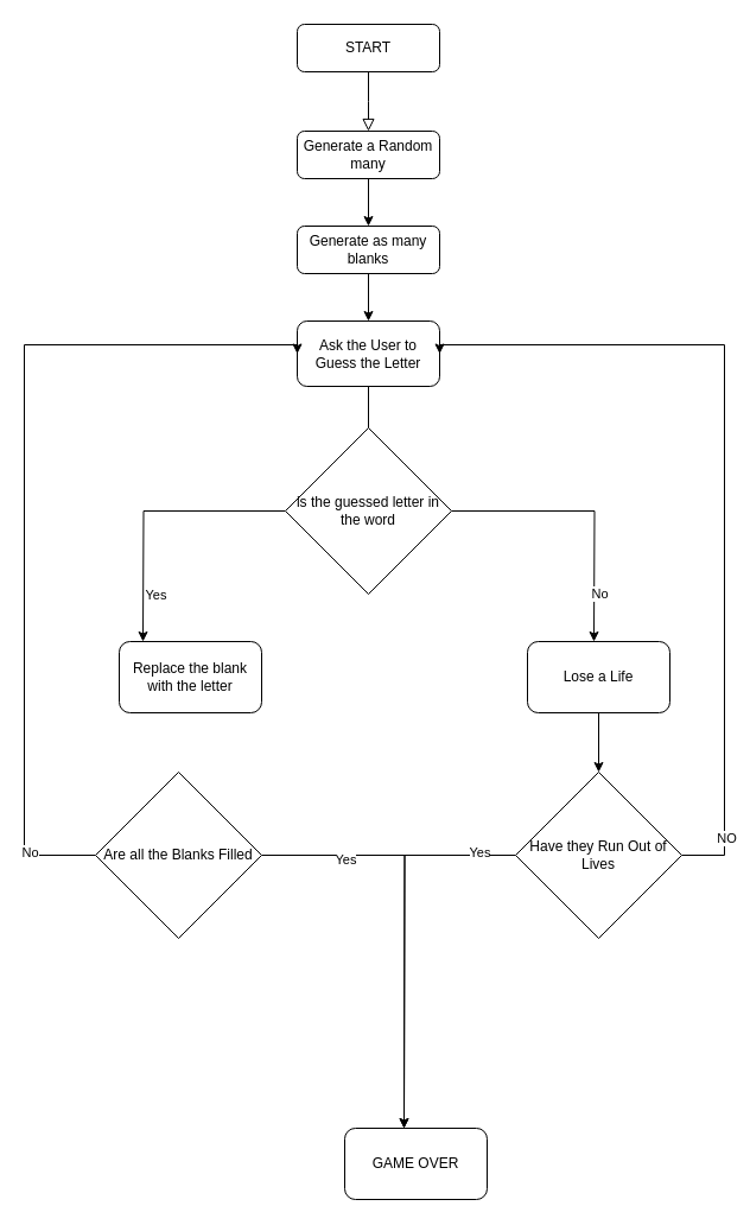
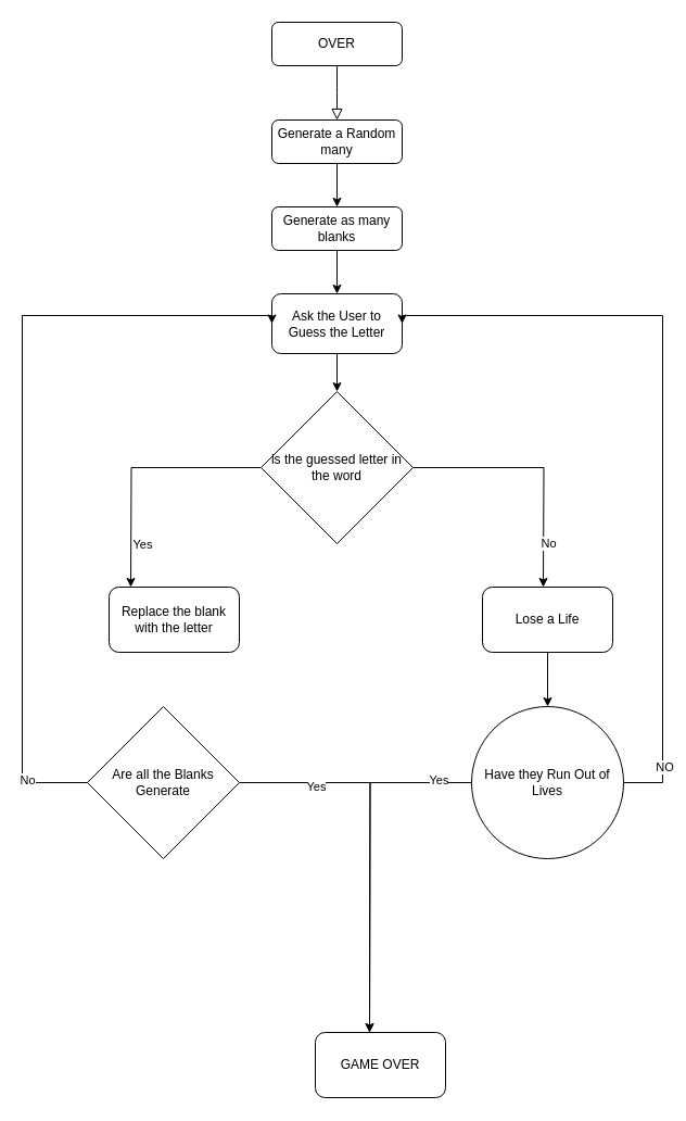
- <mxCell id="3" value="START" style="rounded=1;whiteSpace=wrap;html=1;fontSize=12;glass=0;strokeWidth=1;shadow=0;" parent="1" vertex="1"><mxGeometry x="250" y="20" width="120" height="40" as="geometry" /></mxCell>
+ <mxCell id="3" value="OVER" style="rounded=1;whiteSpace=wrap;html=1;fontSize=12;glass=0;strokeWidth=1;shadow=0;" parent="1" vertex="1"><mxGeometry x="250" y="20" width="120" height="40" as="geometry" /></mxCell>
- <mxCell id="8" style="edgeStyle=orthogonalEdgeStyle;rounded=0;orthogonalLoop=1;jettySize=auto;html=1;entryX=0.5;entryY=0;entryDx=0;entryDy=0;endArrow=none;" edge="1" parent="1" source="9" target="14"><mxGeometry relative="1" as="geometry" /></mxCell>
+ <mxCell id="8" style="edgeStyle=orthogonalEdgeStyle;rounded=0;orthogonalLoop=1;jettySize=auto;html=1;entryX=0.5;entryY=0;entryDx=0;entryDy=0;" edge="1" parent="1" source="9" target="14"><mxGeometry relative="1" as="geometry" /></mxCell>
- <mxCell id="20" value="Are all the Blanks Filled" style="rhombus;whiteSpace=wrap;html=1;" vertex="1" parent="1"><mxGeometry x="80" y="650" width="140" height="140" as="geometry" /></mxCell>
+ <mxCell id="20" value="Are all the Blanks Generate" style="rhombus;whiteSpace=wrap;html=1;" vertex="1" parent="1"><mxGeometry x="80" y="650" width="140" height="140" as="geometry" /></mxCell>
- <mxCell id="27" value="Have they Run Out of Lives" style="rhombus;whiteSpace=wrap;html=1;" vertex="1" parent="1"><mxGeometry x="434" y="650" width="140" height="140" as="geometry" /></mxCell>
+ <mxCell id="27" value="Have they Run Out of Lives" style="ellipse;whiteSpace=wrap;html=1;" vertex="1" parent="1"><mxGeometry x="434" y="650" width="140" height="140" as="geometry" /></mxCell>
